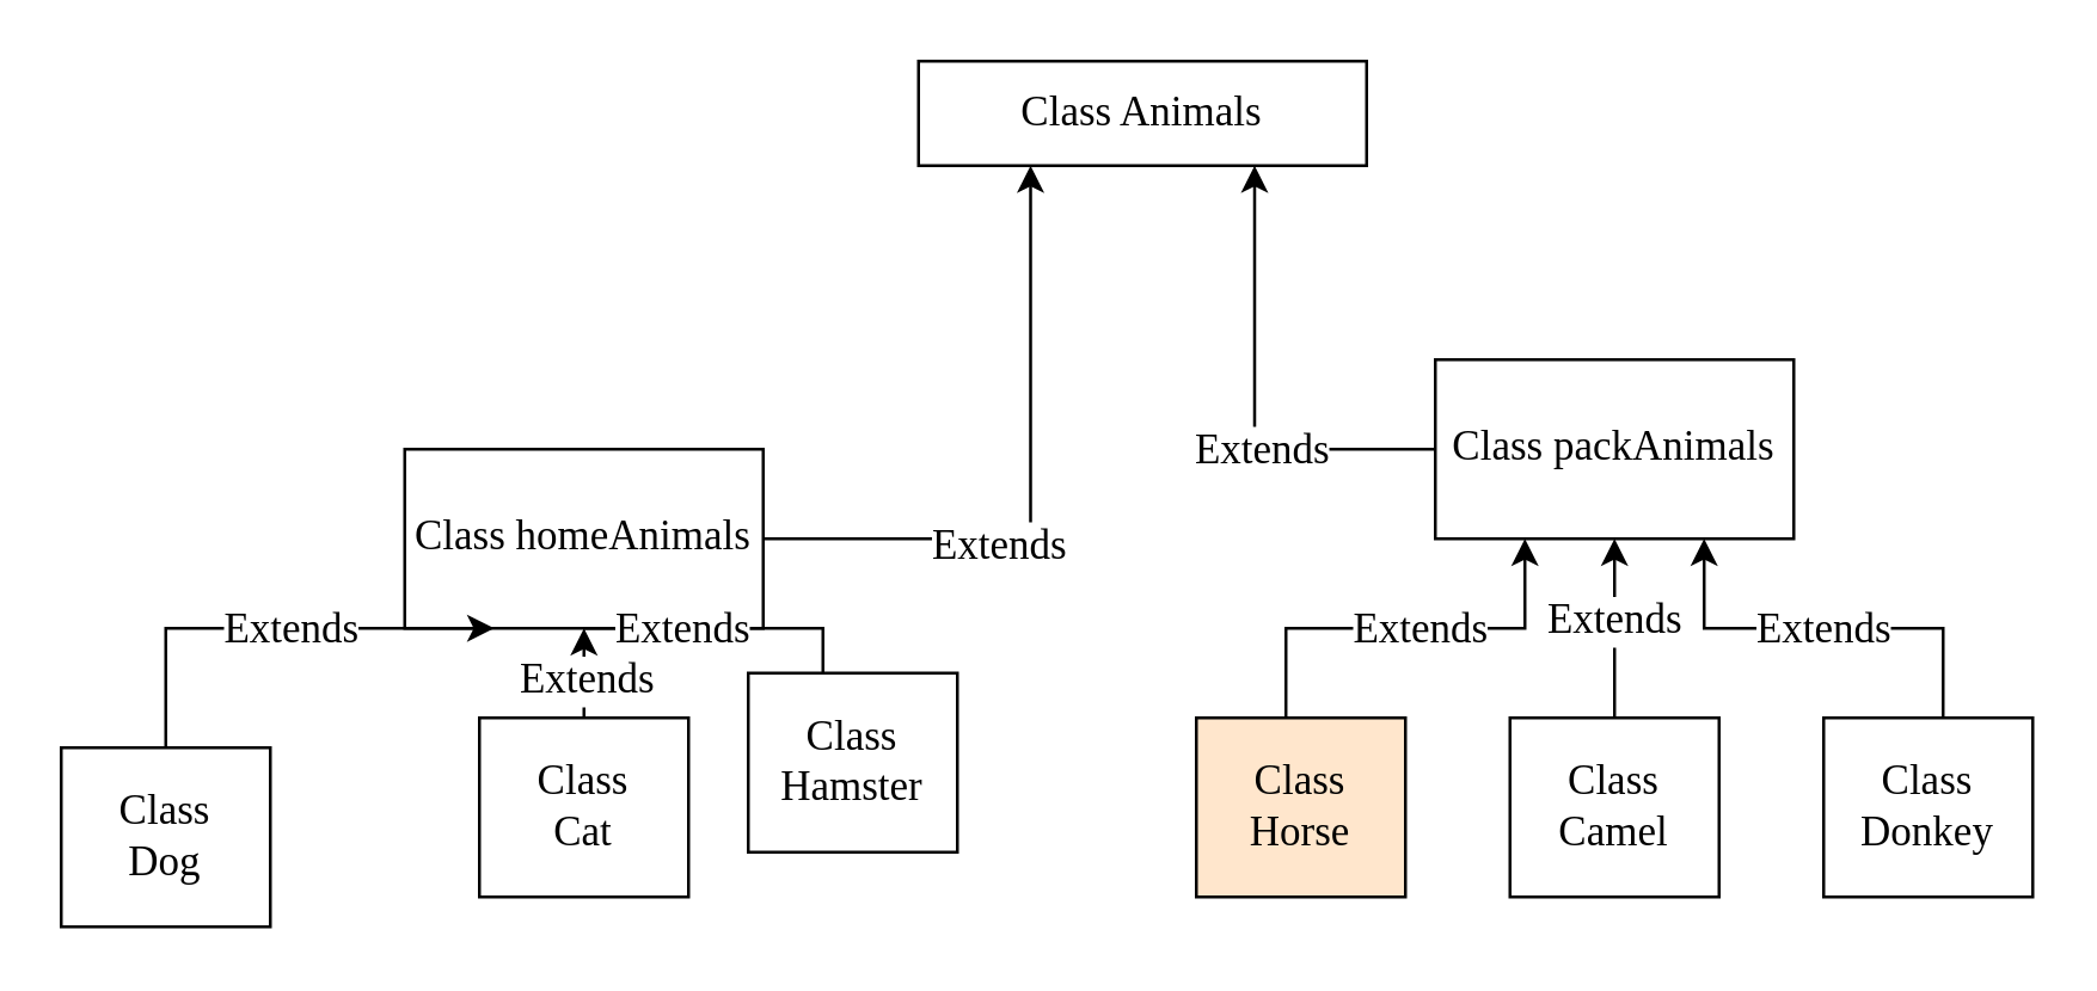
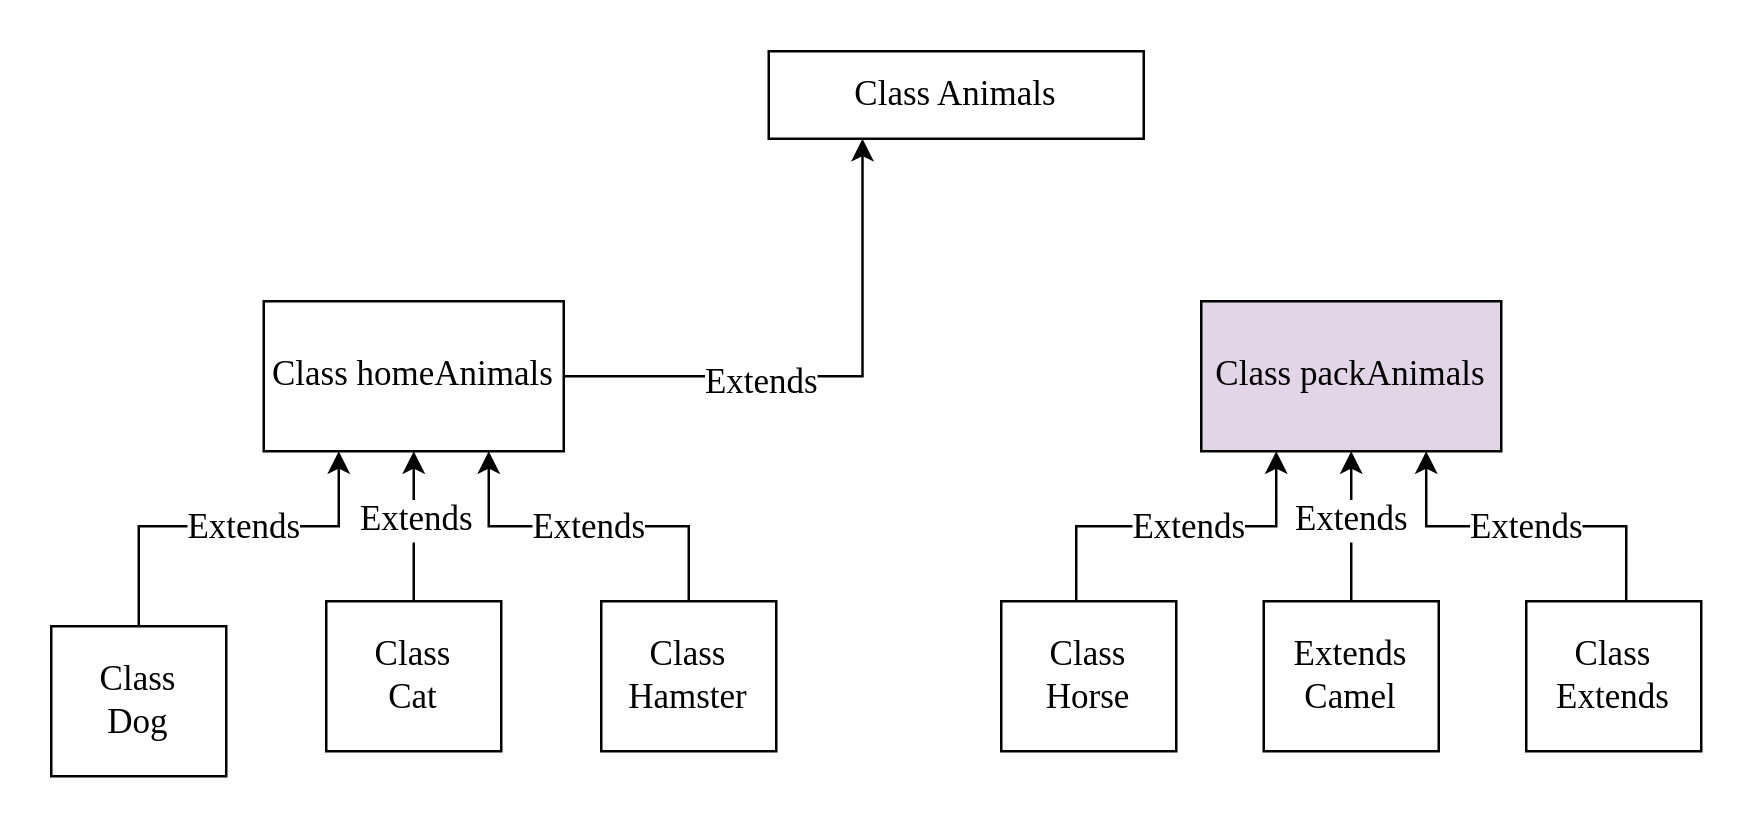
- <mxCell id="6" style="edgeStyle=orthogonalEdgeStyle;rounded=0;orthogonalLoop=1;jettySize=auto;html=1;entryX=0.75;entryY=1;entryDx=0;entryDy=0;" edge="1" parent="1" source="8" target="2"><mxGeometry relative="1" as="geometry" /></mxCell>
- <mxCell id="7" value="&lt;font style=&quot;font-size: 14px;&quot; face=&quot;Times New Roman&quot;&gt;Extends&lt;/font&gt;" style="edgeLabel;html=1;align=center;verticalAlign=middle;resizable=0;points=[];" vertex="1" connectable="0" parent="6"><mxGeometry x="-0.245" relative="1" as="geometry"><mxPoint as="offset" /></mxGeometry></mxCell>
- <mxCell id="8" value="&lt;font style=&quot;font-size: 14px;&quot; face=&quot;Times New Roman&quot;&gt;Class packAnimals&lt;/font&gt;" style="rounded=0;whiteSpace=wrap;html=1;" vertex="1" parent="1"><mxGeometry x="480" y="120" width="120" height="60" as="geometry" /></mxCell>
+ <mxCell id="8" value="&lt;font style=&quot;font-size: 14px;&quot; face=&quot;Times New Roman&quot;&gt;Class packAnimals&lt;/font&gt;" style="rounded=0;whiteSpace=wrap;html=1;fillColor=#e1d5e7;" vertex="1" parent="1"><mxGeometry x="480" y="120" width="120" height="60" as="geometry" /></mxCell>
- <mxCell id="5" value="&lt;font style=&quot;font-size: 14px;&quot; face=&quot;Times New Roman&quot;&gt;Class homeAnimals&lt;/font&gt;" style="rounded=0;whiteSpace=wrap;html=1;" vertex="1" parent="1"><mxGeometry x="135" y="150" width="120" height="60" as="geometry" /></mxCell>
+ <mxCell id="5" value="&lt;font style=&quot;font-size: 14px;&quot; face=&quot;Times New Roman&quot;&gt;Class homeAnimals&lt;/font&gt;" style="rounded=0;whiteSpace=wrap;html=1;" vertex="1" parent="1"><mxGeometry x="105" y="120" width="120" height="60" as="geometry" /></mxCell>
- <mxCell id="17" value="&lt;font style=&quot;font-size: 14px;&quot; face=&quot;Times New Roman&quot;&gt;Class &lt;br&gt;Hamster&lt;br&gt;&lt;/font&gt;" style="rounded=0;whiteSpace=wrap;html=1;" vertex="1" parent="1"><mxGeometry x="250" y="225" width="70" height="60" as="geometry" /></mxCell>
+ <mxCell id="17" value="&lt;font style=&quot;font-size: 14px;&quot; face=&quot;Times New Roman&quot;&gt;Class &lt;br&gt;Hamster&lt;br&gt;&lt;/font&gt;" style="rounded=0;whiteSpace=wrap;html=1;" vertex="1" parent="1"><mxGeometry x="240" y="240" width="70" height="60" as="geometry" /></mxCell>
- <mxCell id="14" value="&lt;font style=&quot;font-size: 14px;&quot; face=&quot;Times New Roman&quot;&gt;Class &lt;br&gt;Cat&lt;br&gt;&lt;/font&gt;" style="rounded=0;whiteSpace=wrap;html=1;" vertex="1" parent="1"><mxGeometry x="160" y="240" width="70" height="60" as="geometry" /></mxCell>
+ <mxCell id="14" value="&lt;font style=&quot;font-size: 14px;&quot; face=&quot;Times New Roman&quot;&gt;Class &lt;br&gt;Cat&lt;br&gt;&lt;/font&gt;" style="rounded=0;whiteSpace=wrap;html=1;" vertex="1" parent="1"><mxGeometry x="130" y="240" width="70" height="60" as="geometry" /></mxCell>
- <mxCell id="18" value="&lt;font style=&quot;font-size: 14px;&quot; face=&quot;Times New Roman&quot;&gt;Class &lt;br&gt;Horse&lt;br&gt;&lt;/font&gt;" style="rounded=0;whiteSpace=wrap;html=1;fillColor=#ffe6cc;" vertex="1" parent="1"><mxGeometry x="400" y="240" width="70" height="60" as="geometry" /></mxCell>
+ <mxCell id="18" value="&lt;font style=&quot;font-size: 14px;&quot; face=&quot;Times New Roman&quot;&gt;Class &lt;br&gt;Horse&lt;br&gt;&lt;/font&gt;" style="rounded=0;whiteSpace=wrap;html=1;" vertex="1" parent="1"><mxGeometry x="400" y="240" width="70" height="60" as="geometry" /></mxCell>
- <mxCell id="19" value="&lt;font style=&quot;font-size: 14px;&quot; face=&quot;Times New Roman&quot;&gt;Class &lt;br&gt;Camel&lt;br&gt;&lt;/font&gt;" style="rounded=0;whiteSpace=wrap;html=1;" vertex="1" parent="1"><mxGeometry x="505" y="240" width="70" height="60" as="geometry" /></mxCell>
+ <mxCell id="19" value="&lt;font style=&quot;font-size: 14px;&quot; face=&quot;Times New Roman&quot;&gt;Extends &lt;br&gt;Camel&lt;br&gt;&lt;/font&gt;" style="rounded=0;whiteSpace=wrap;html=1;" vertex="1" parent="1"><mxGeometry x="505" y="240" width="70" height="60" as="geometry" /></mxCell>
- <mxCell id="20" value="&lt;font style=&quot;font-size: 14px;&quot; face=&quot;Times New Roman&quot;&gt;Class &lt;br&gt;Donkey&lt;br&gt;&lt;/font&gt;" style="rounded=0;whiteSpace=wrap;html=1;" vertex="1" parent="1"><mxGeometry x="610" y="240" width="70" height="60" as="geometry" /></mxCell>
+ <mxCell id="20" value="&lt;font style=&quot;font-size: 14px;&quot; face=&quot;Times New Roman&quot;&gt;Class &lt;br&gt;Extends&lt;br&gt;&lt;/font&gt;" style="rounded=0;whiteSpace=wrap;html=1;" vertex="1" parent="1"><mxGeometry x="610" y="240" width="70" height="60" as="geometry" /></mxCell>
